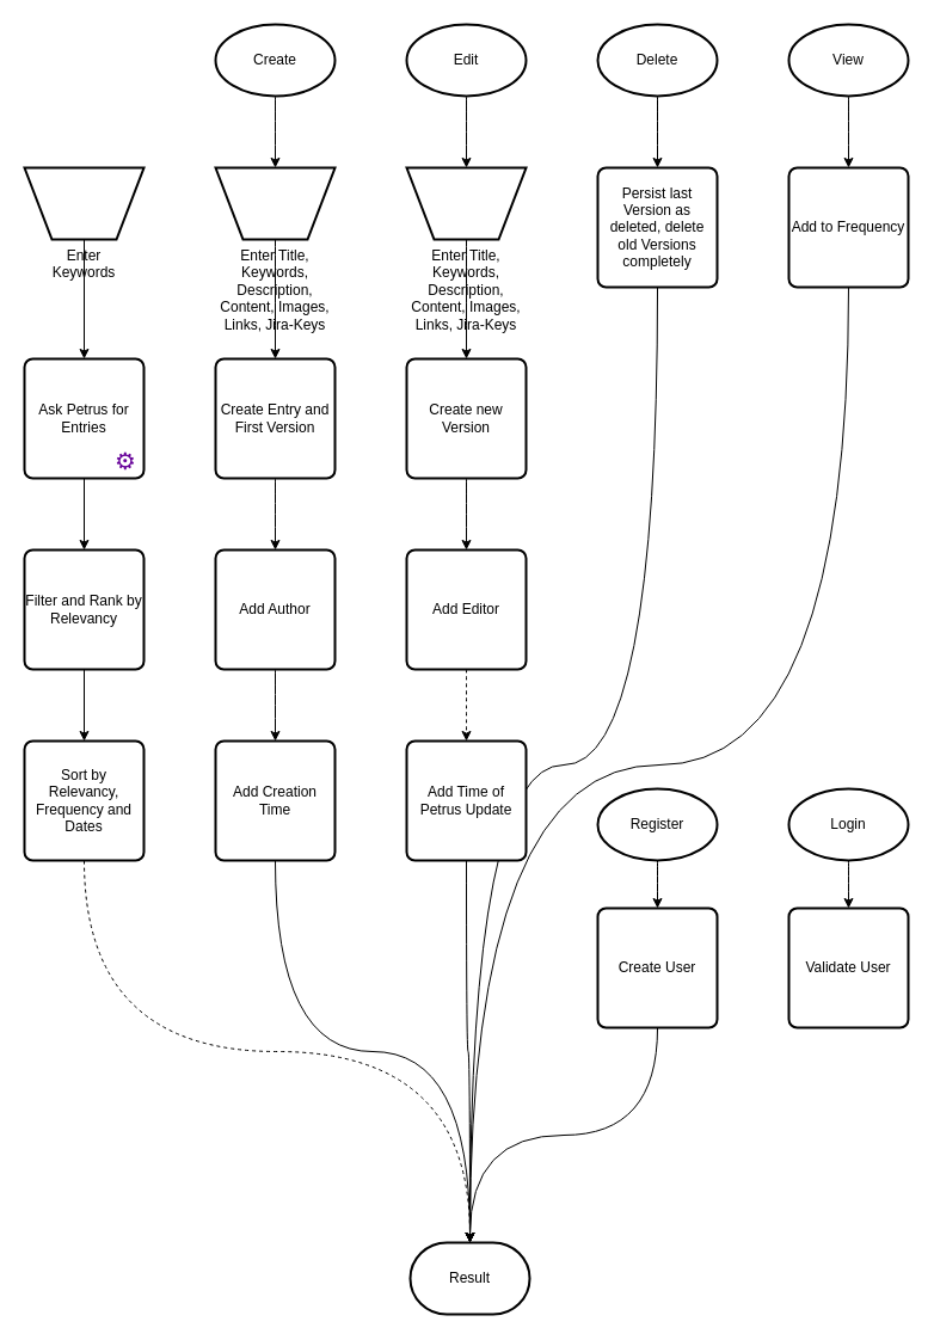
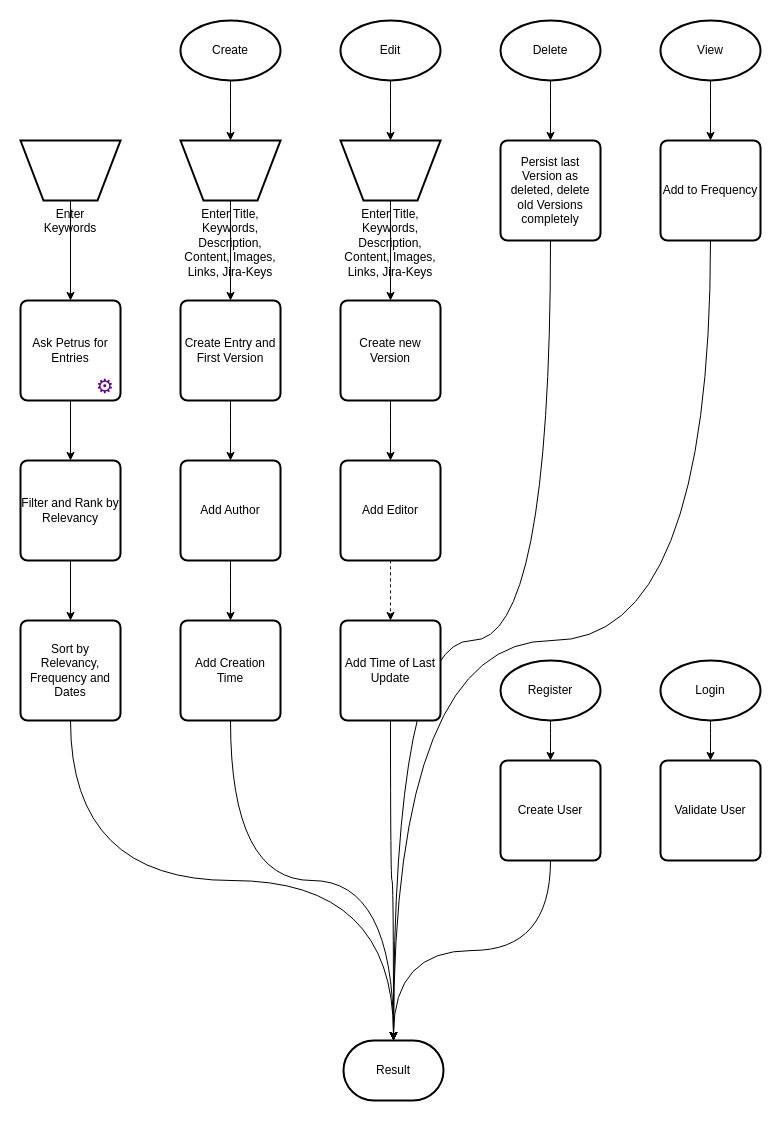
- <mxCell id="38" value="Add Time of Petrus Update" style="rounded=1;whiteSpace=wrap;html=1;absoluteArcSize=1;arcSize=14;strokeWidth=2;" vertex="1" parent="1"><mxGeometry x="340" y="620" width="100" height="100" as="geometry" /></mxCell>
+ <mxCell id="38" value="Add Time of Last Update" style="rounded=1;whiteSpace=wrap;html=1;absoluteArcSize=1;arcSize=14;strokeWidth=2;" vertex="1" parent="1"><mxGeometry x="340" y="620" width="100" height="100" as="geometry" /></mxCell>
- <mxCell id="15" style="edgeStyle=orthogonalEdgeStyle;rounded=0;orthogonalLoop=1;jettySize=auto;html=1;entryX=0.5;entryY=0;entryDx=0;entryDy=0;entryPerimeter=0;curved=1;exitX=0.5;exitY=1;exitDx=0;exitDy=0;dashed=1;" edge="1" parent="1" source="16" target="8"><mxGeometry relative="1" as="geometry" /></mxCell>
+ <mxCell id="15" style="edgeStyle=orthogonalEdgeStyle;rounded=0;orthogonalLoop=1;jettySize=auto;html=1;entryX=0.5;entryY=0;entryDx=0;entryDy=0;entryPerimeter=0;curved=1;exitX=0.5;exitY=1;exitDx=0;exitDy=0;" edge="1" parent="1" source="16" target="8"><mxGeometry relative="1" as="geometry" /></mxCell>
